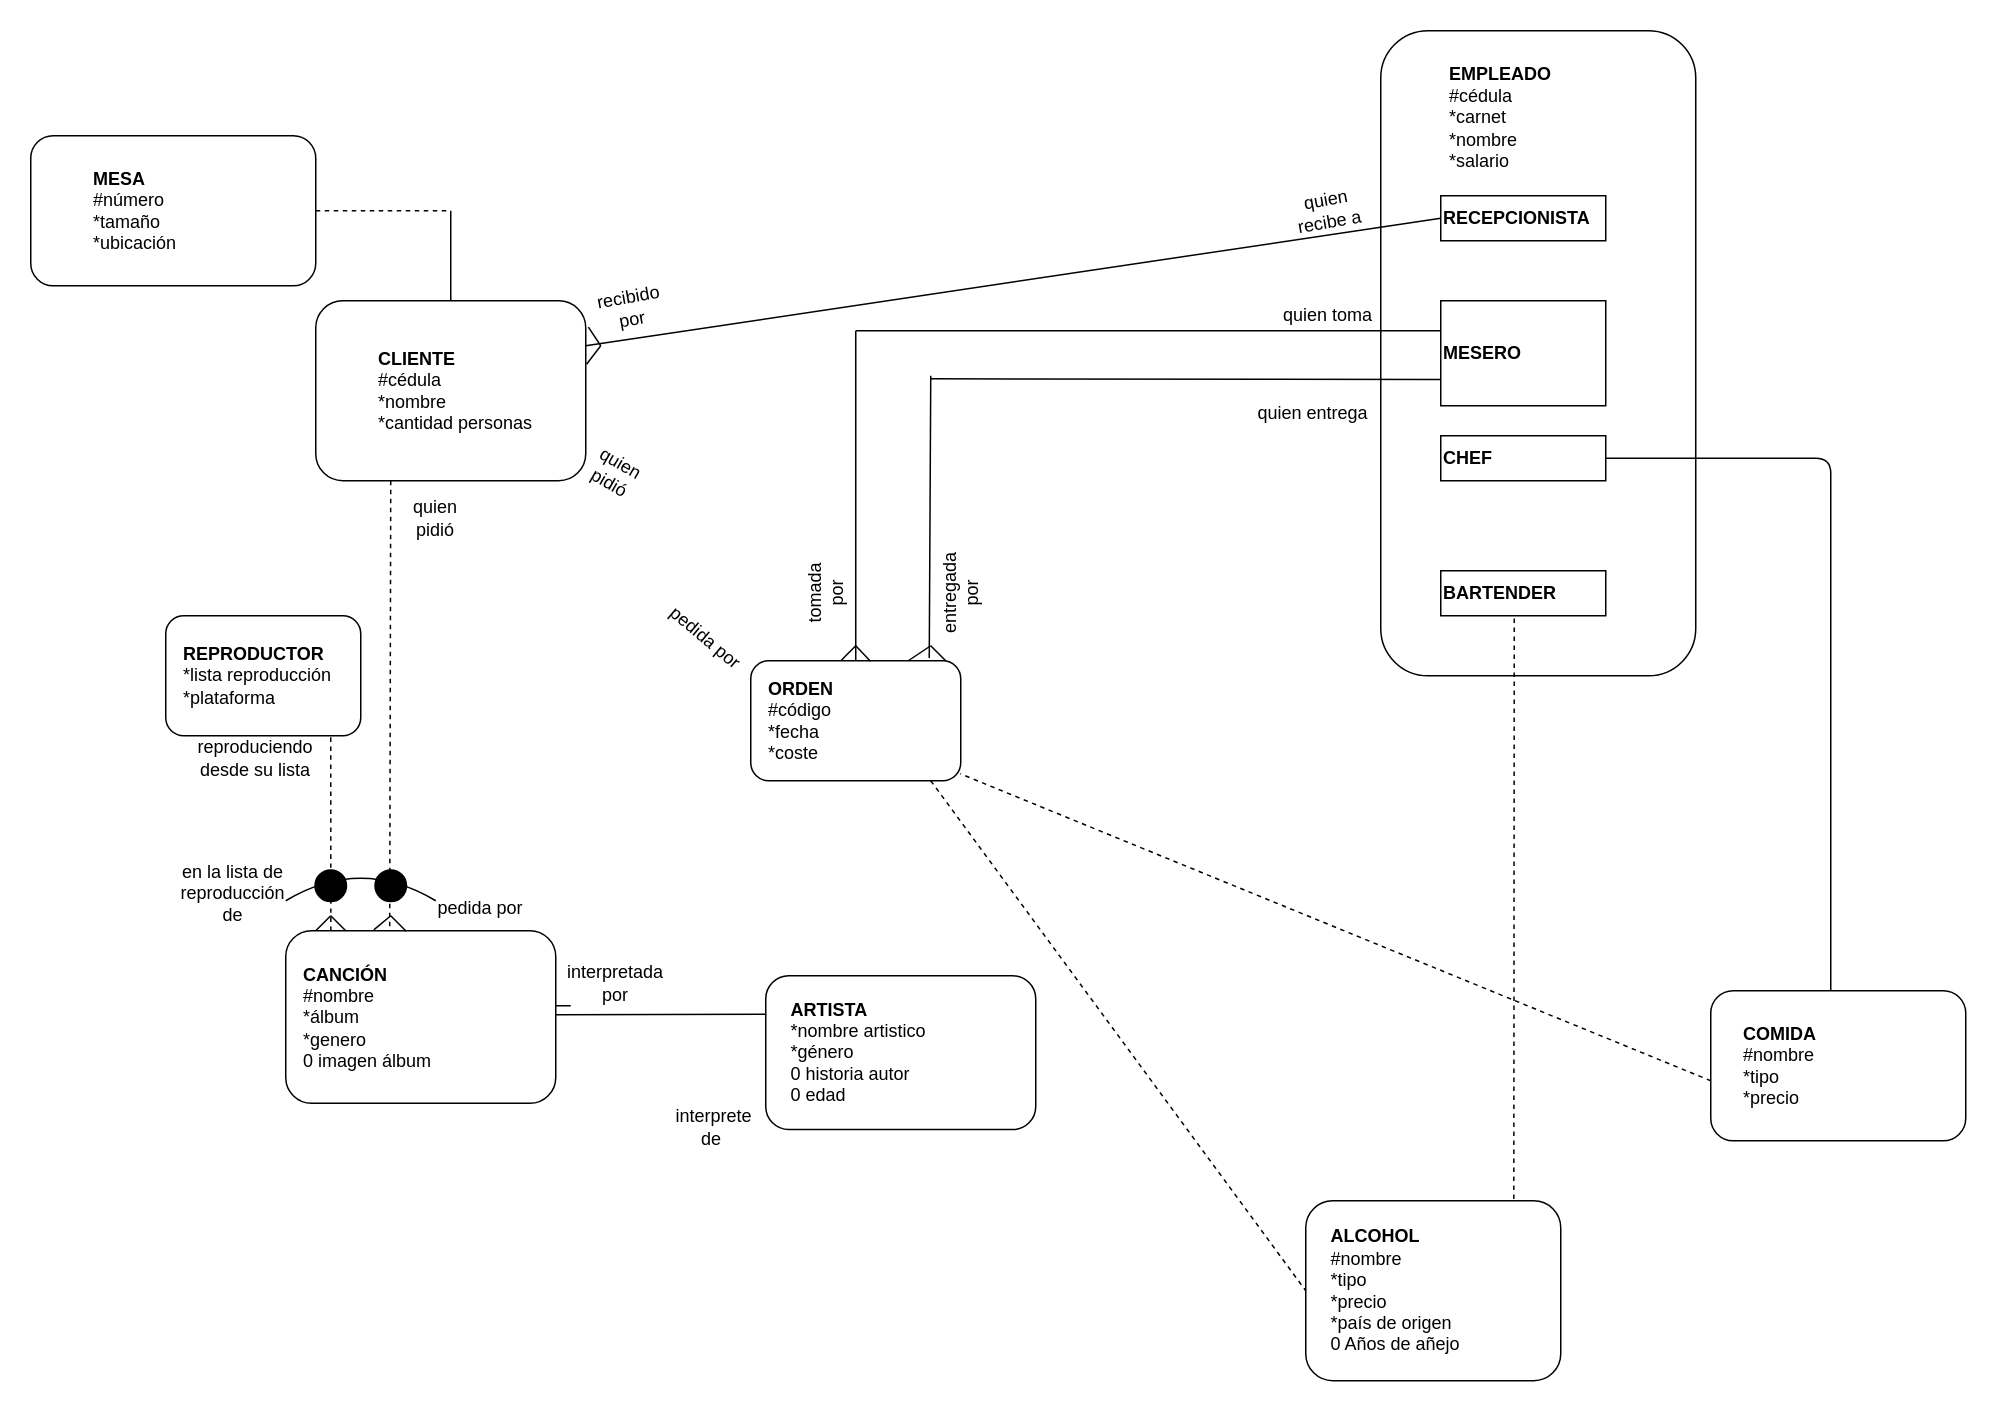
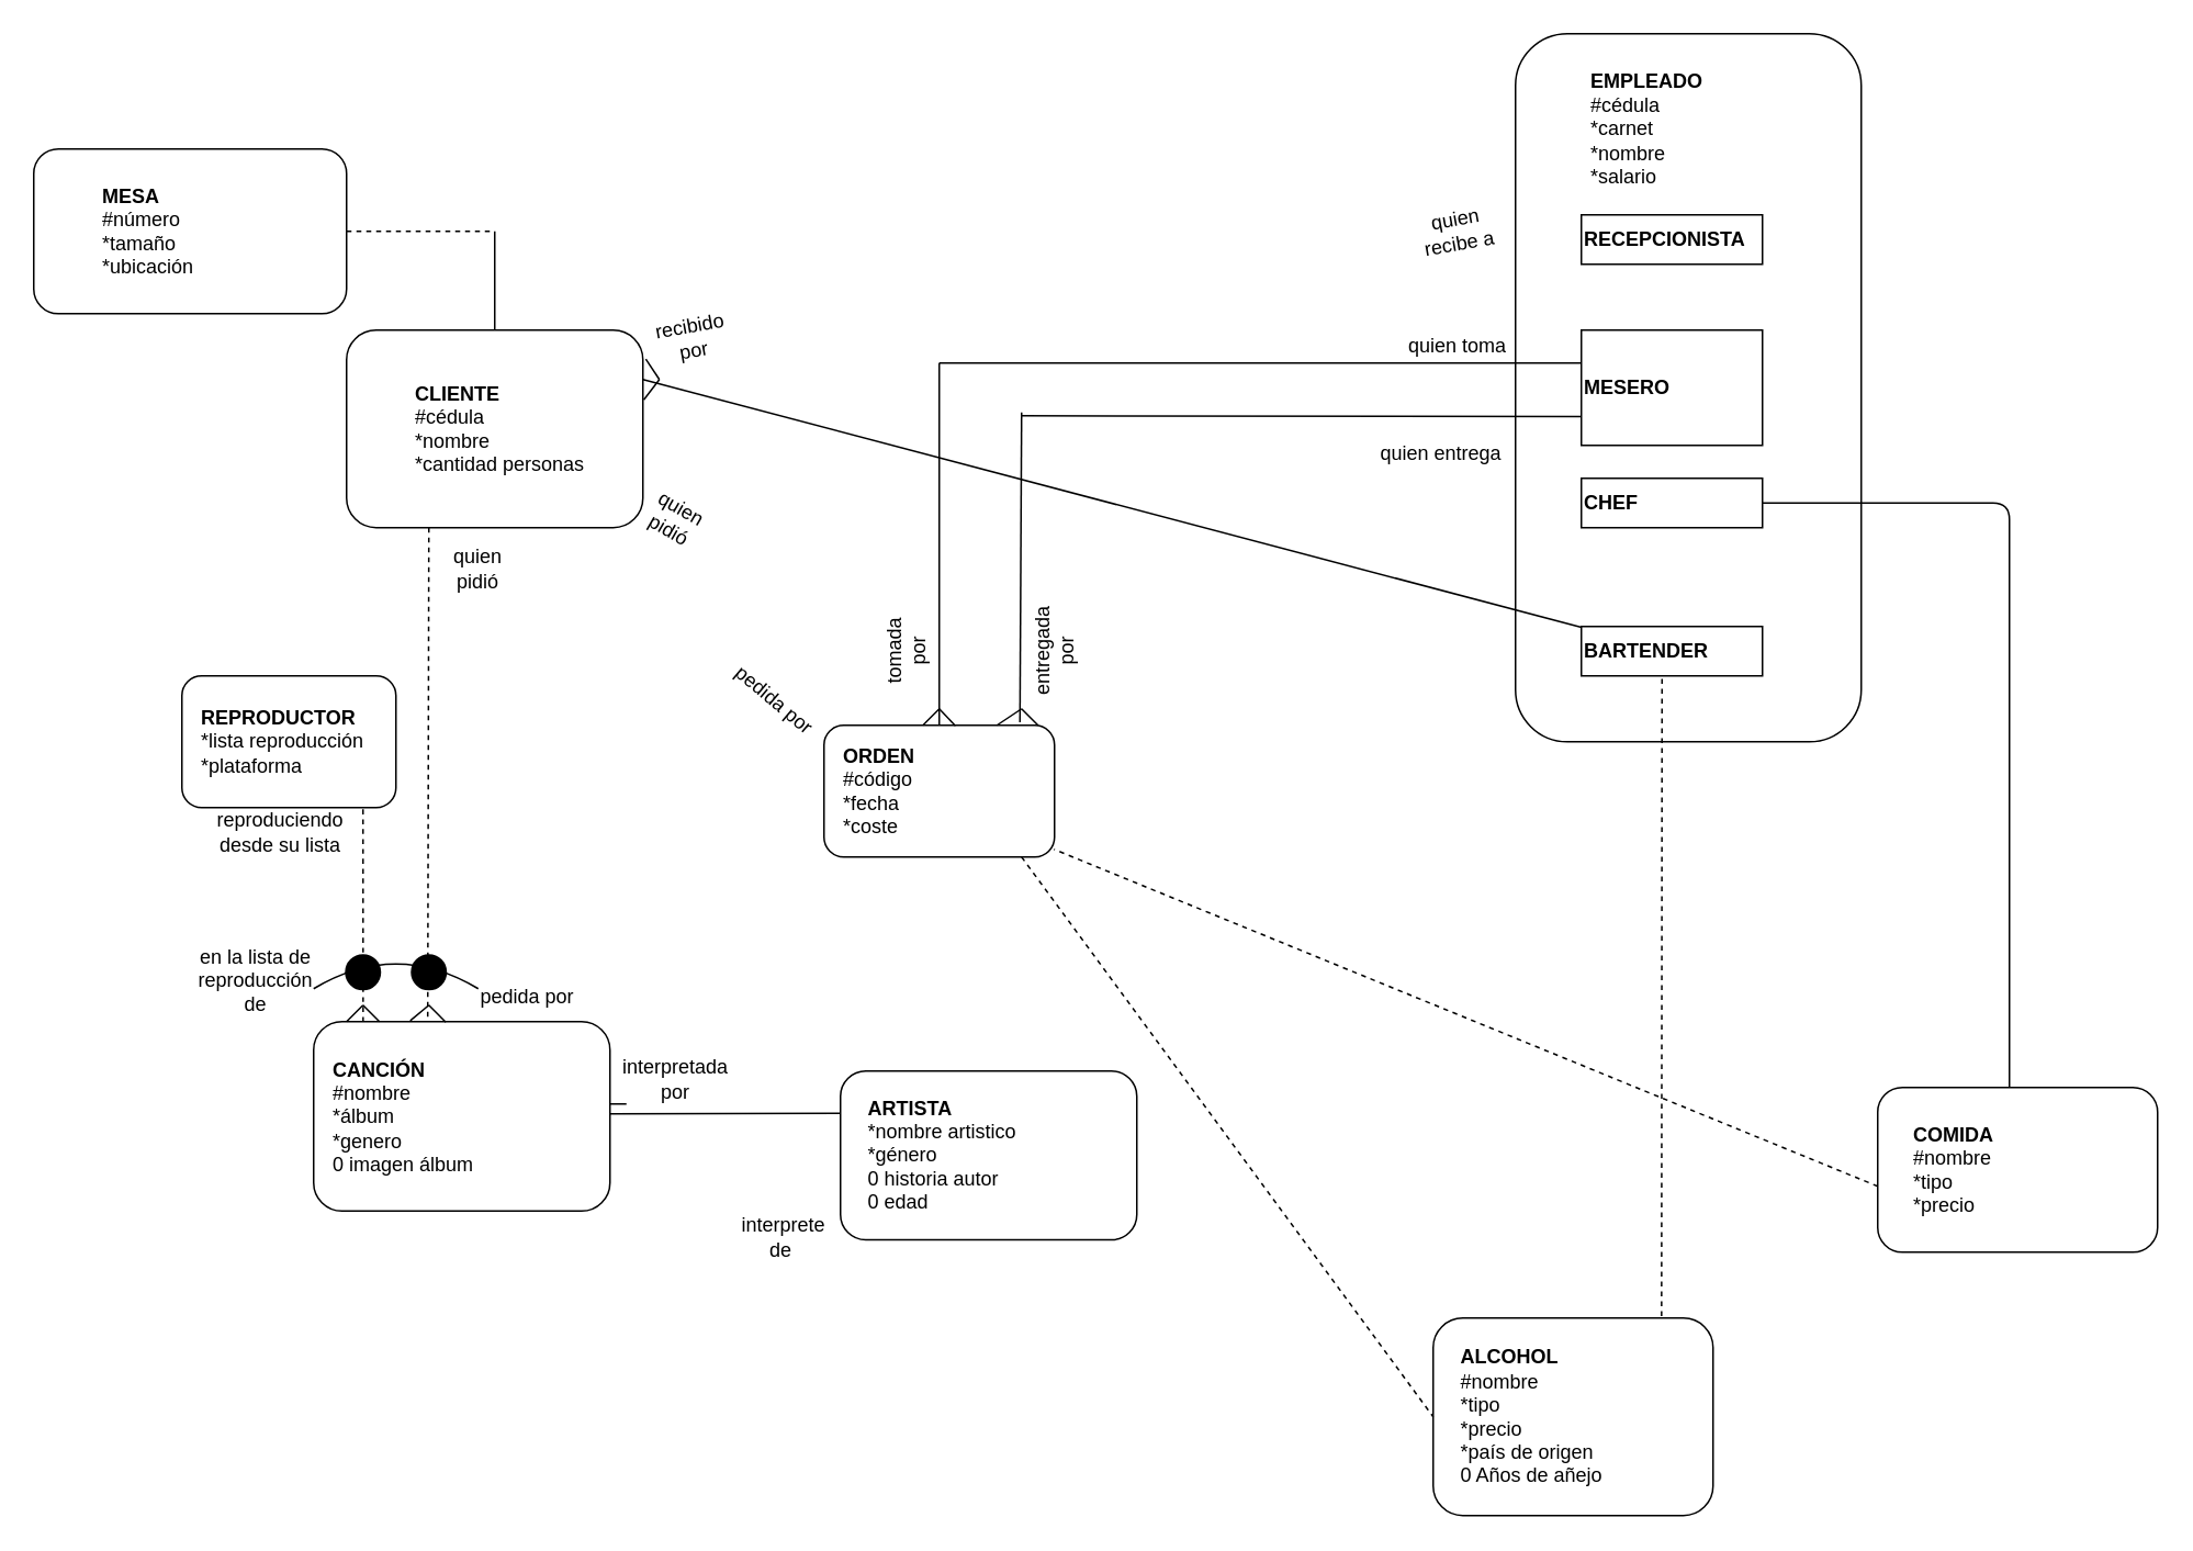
- <mxCell id="29" value="" style="endArrow=none;html=1;rounded=0;entryX=0;entryY=0.5;entryDx=0;entryDy=0;exitX=1;exitY=0.25;exitDx=0;exitDy=0;" edge="1" parent="1" source="3" target="7"><mxGeometry width="50" height="50" relative="1" as="geometry"><mxPoint x="420" y="220" as="sourcePoint" /><mxPoint x="830" y="253" as="targetPoint" /></mxGeometry></mxCell>
+ <mxCell id="29" value="" style="endArrow=none;html=1;rounded=0;exitX=1;exitY=0.25;exitDx=0;exitDy=0;" edge="1" parent="1" source="3" target="10"><mxGeometry width="50" height="50" relative="1" as="geometry"><mxPoint x="420" y="220" as="sourcePoint" /><mxPoint x="830" y="253" as="targetPoint" /></mxGeometry></mxCell>
